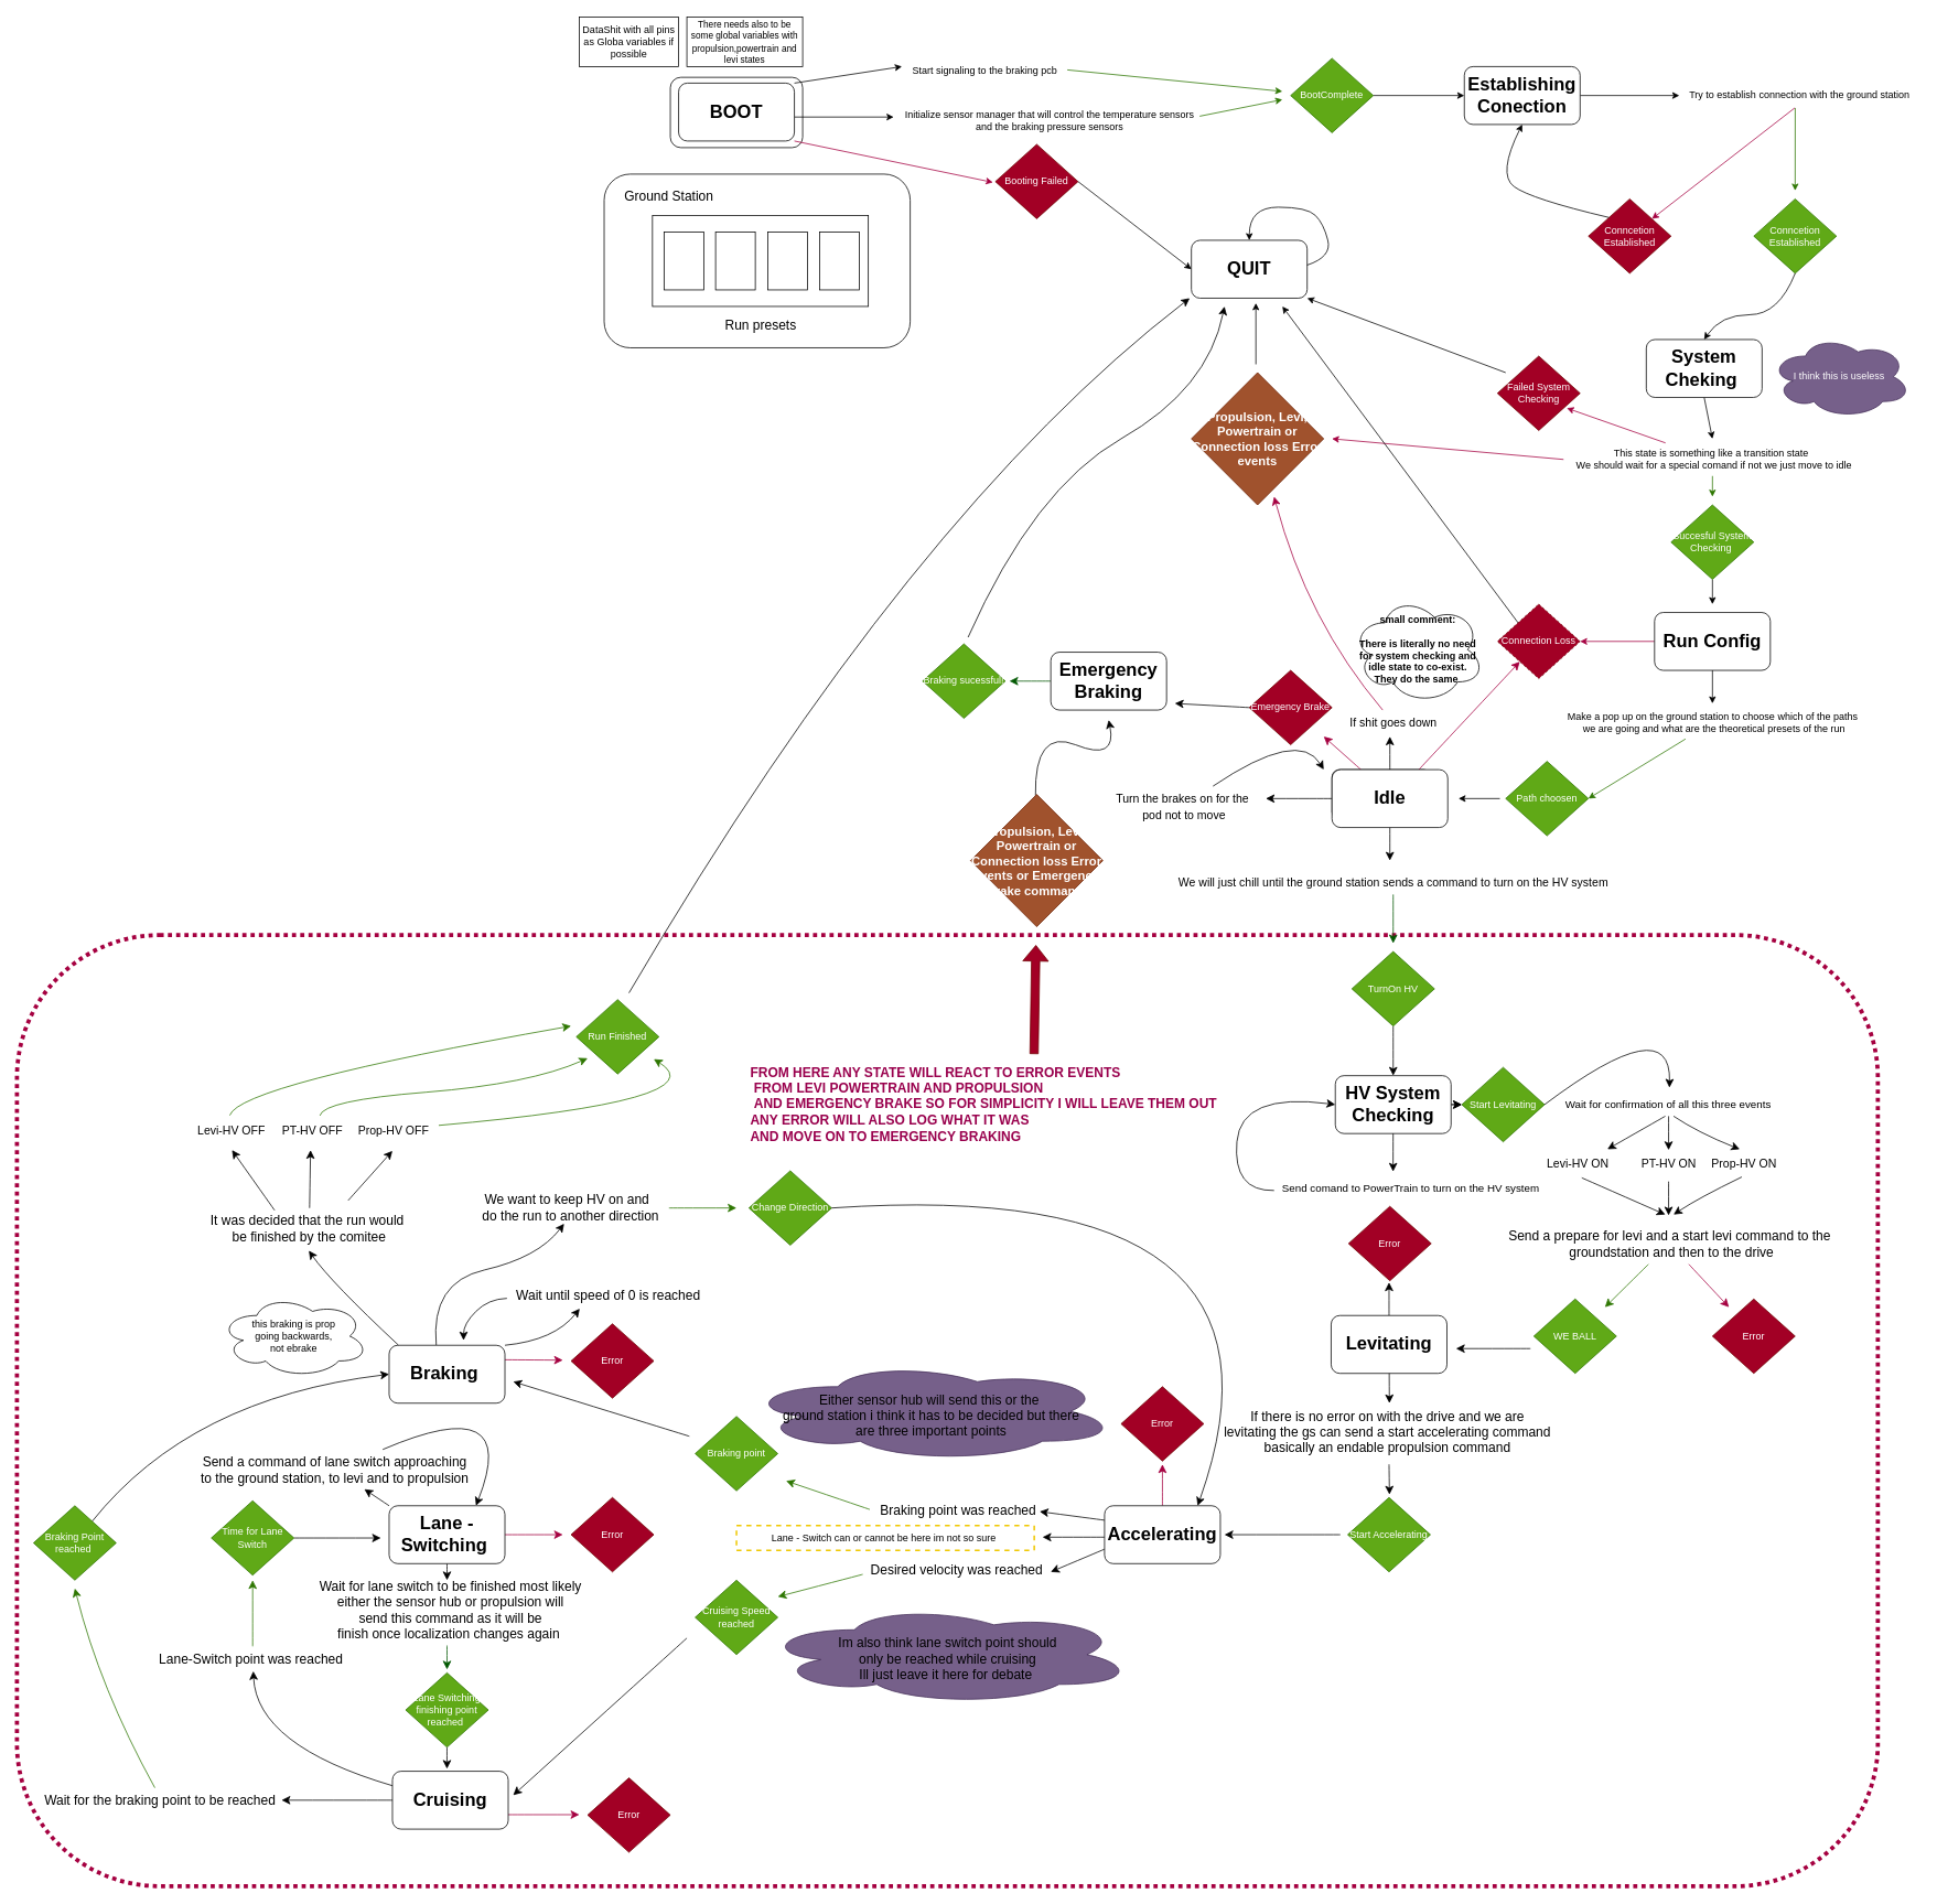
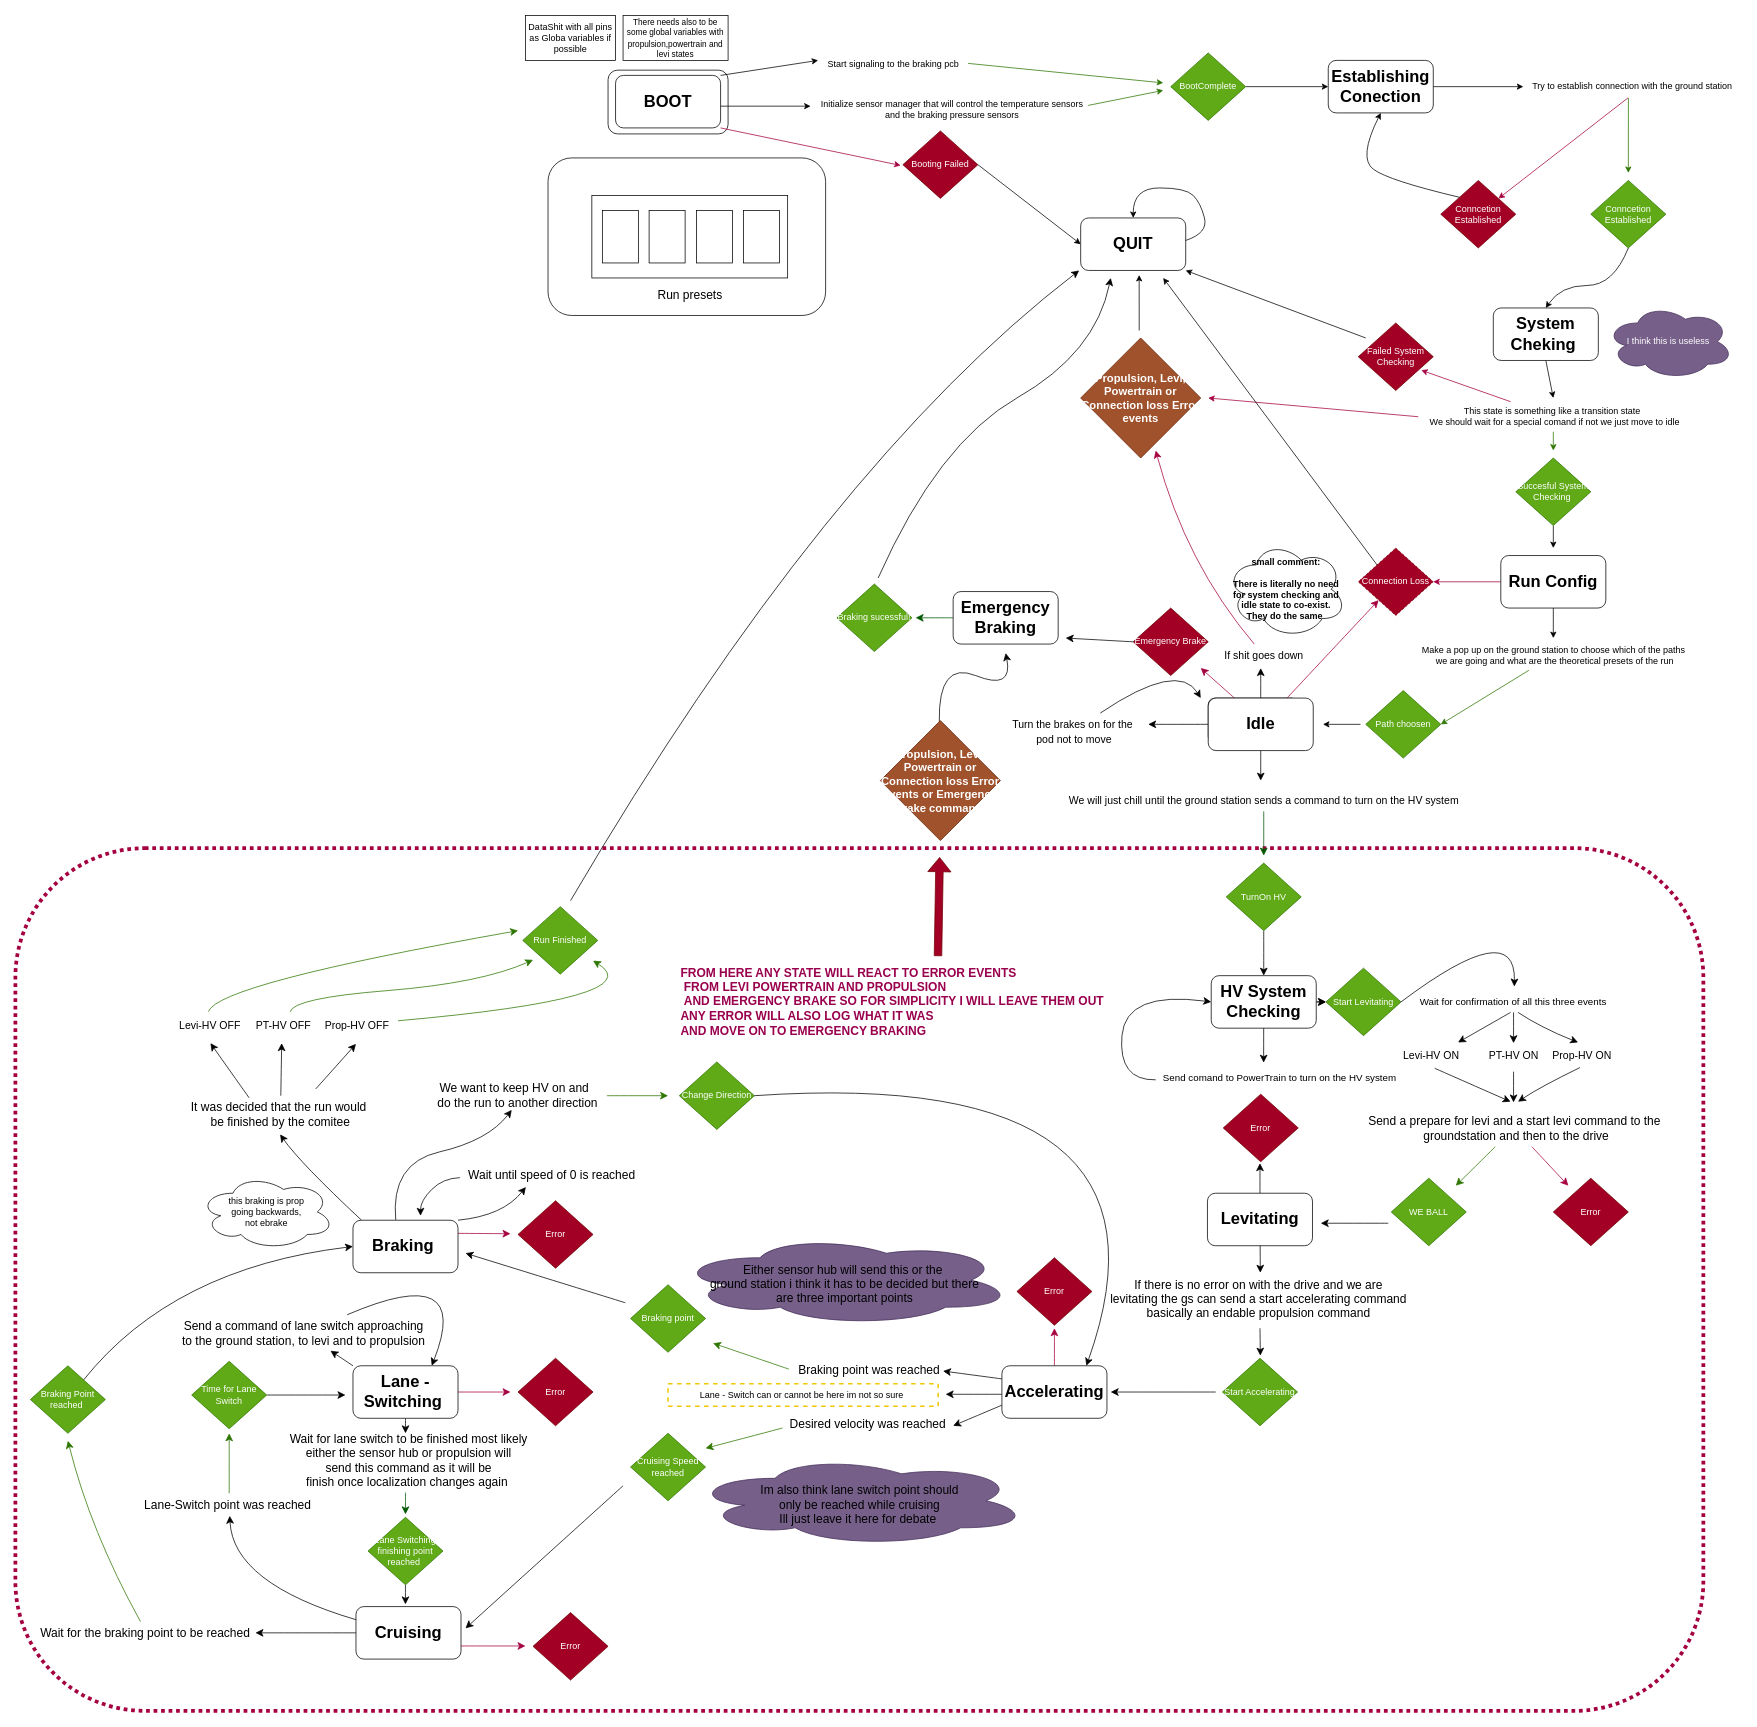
- <mxCell id="183" value="Ground Station" style="text;html=1;align=center;verticalAlign=middle;resizable=0;points=[];autosize=1;strokeColor=none;fillColor=none;fontSize=16;" parent="1" vertex="1"><mxGeometry x="743.11" y="221" width="130" height="30" as="geometry" /></mxCell>
